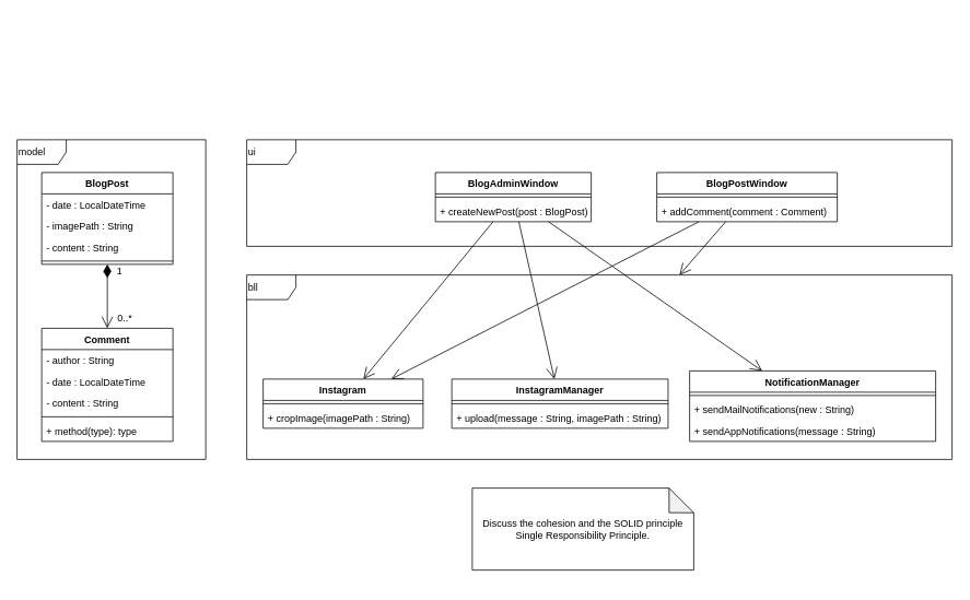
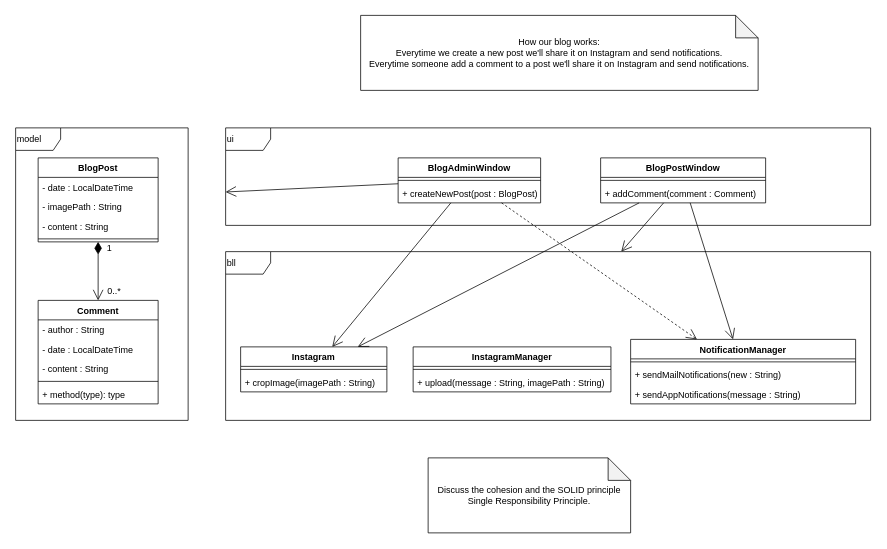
+ <mxCell id="41" value="How our blog works:&lt;br&gt;Everytime we create a new post we'll share it on Instagram and send notifications.&lt;br&gt;Everytime someone add a comment to a post we'll share it on Instagram and send notifications." style="shape=note;whiteSpace=wrap;html=1;backgroundOutline=1;darkOpacity=0.05;" parent="1" vertex="1"><mxGeometry x="480" y="20" width="530" height="100" as="geometry" /></mxCell>
- <mxCell id="33" value="" style="endArrow=open;endSize=12;html=1;fontSize=12;" parent="1" source="25" target="7" edge="1"><mxGeometry width="160" relative="1" as="geometry"><mxPoint x="597.115" y="290" as="sourcePoint" /><mxPoint x="437.5" y="390" as="targetPoint" /></mxGeometry></mxCell>
+ <mxCell id="33" value="" style="endArrow=open;endSize=12;html=1;fontSize=12;dashed=1;" parent="1" source="25" target="7" edge="1"><mxGeometry width="160" relative="1" as="geometry"><mxPoint x="597.115" y="290" as="sourcePoint" /><mxPoint x="437.5" y="390" as="targetPoint" /></mxGeometry></mxCell>
+ <mxCell id="36" value="" style="endArrow=open;endSize=12;html=1;fontSize=12;" parent="1" source="28" target="7" edge="1"><mxGeometry width="160" relative="1" as="geometry"><mxPoint x="627.115" y="320" as="sourcePoint" /><mxPoint x="467.5" y="420" as="targetPoint" /></mxGeometry></mxCell>
- <mxCell id="32" value="" style="endArrow=open;endSize=12;html=1;fontSize=12;" parent="1" source="25" target="22" edge="1"><mxGeometry width="160" relative="1" as="geometry"><mxPoint x="587.115" y="280" as="sourcePoint" /><mxPoint x="427.5" y="380" as="targetPoint" /></mxGeometry></mxCell>
+ <mxCell id="32" value="" style="endArrow=open;endSize=12;html=1;fontSize=12;" parent="1" source="25" target="3" edge="1"><mxGeometry width="160" relative="1" as="geometry"><mxPoint x="587.115" y="280" as="sourcePoint" /><mxPoint x="427.5" y="380" as="targetPoint" /></mxGeometry></mxCell>
- <mxCell id="40" value="Discuss the cohesion and the SOLID principle Single Responsibility Principle." style="shape=note;whiteSpace=wrap;html=1;backgroundOutline=1;darkOpacity=0.05;" parent="1" vertex="1"><mxGeometry x="575" y="595" width="270" height="100" as="geometry" /></mxCell>
+ <mxCell id="40" value="Discuss the cohesion and the SOLID principle Single Responsibility Principle." style="shape=note;whiteSpace=wrap;html=1;backgroundOutline=1;darkOpacity=0.05;" parent="1" vertex="1"><mxGeometry x="570" y="610" width="270" height="100" as="geometry" /></mxCell>
